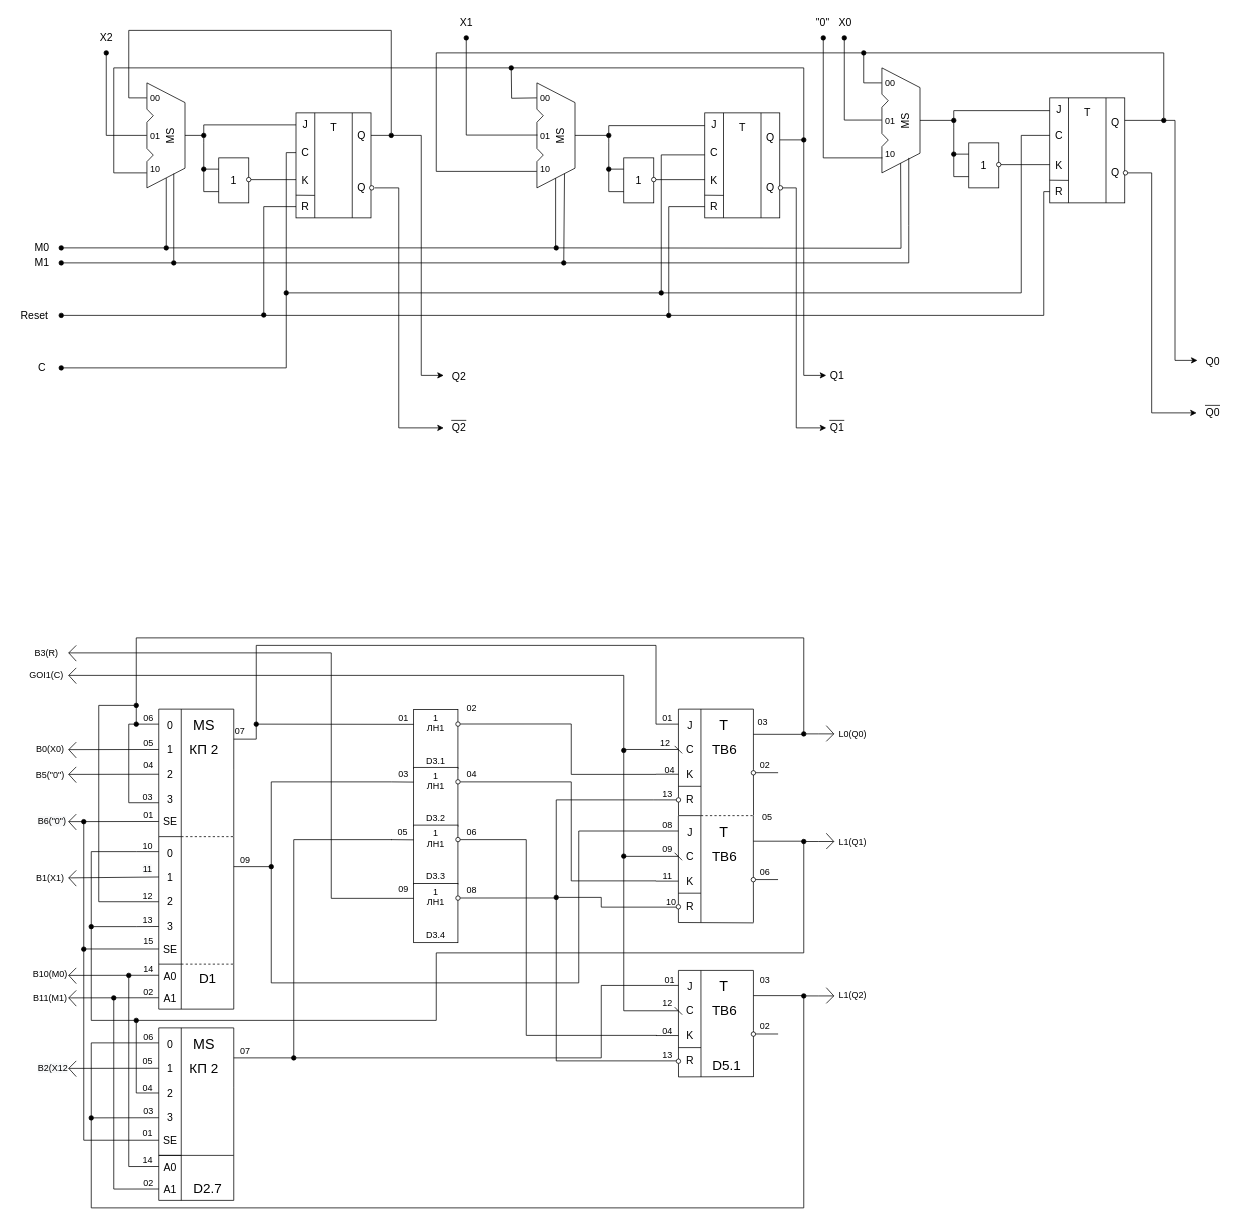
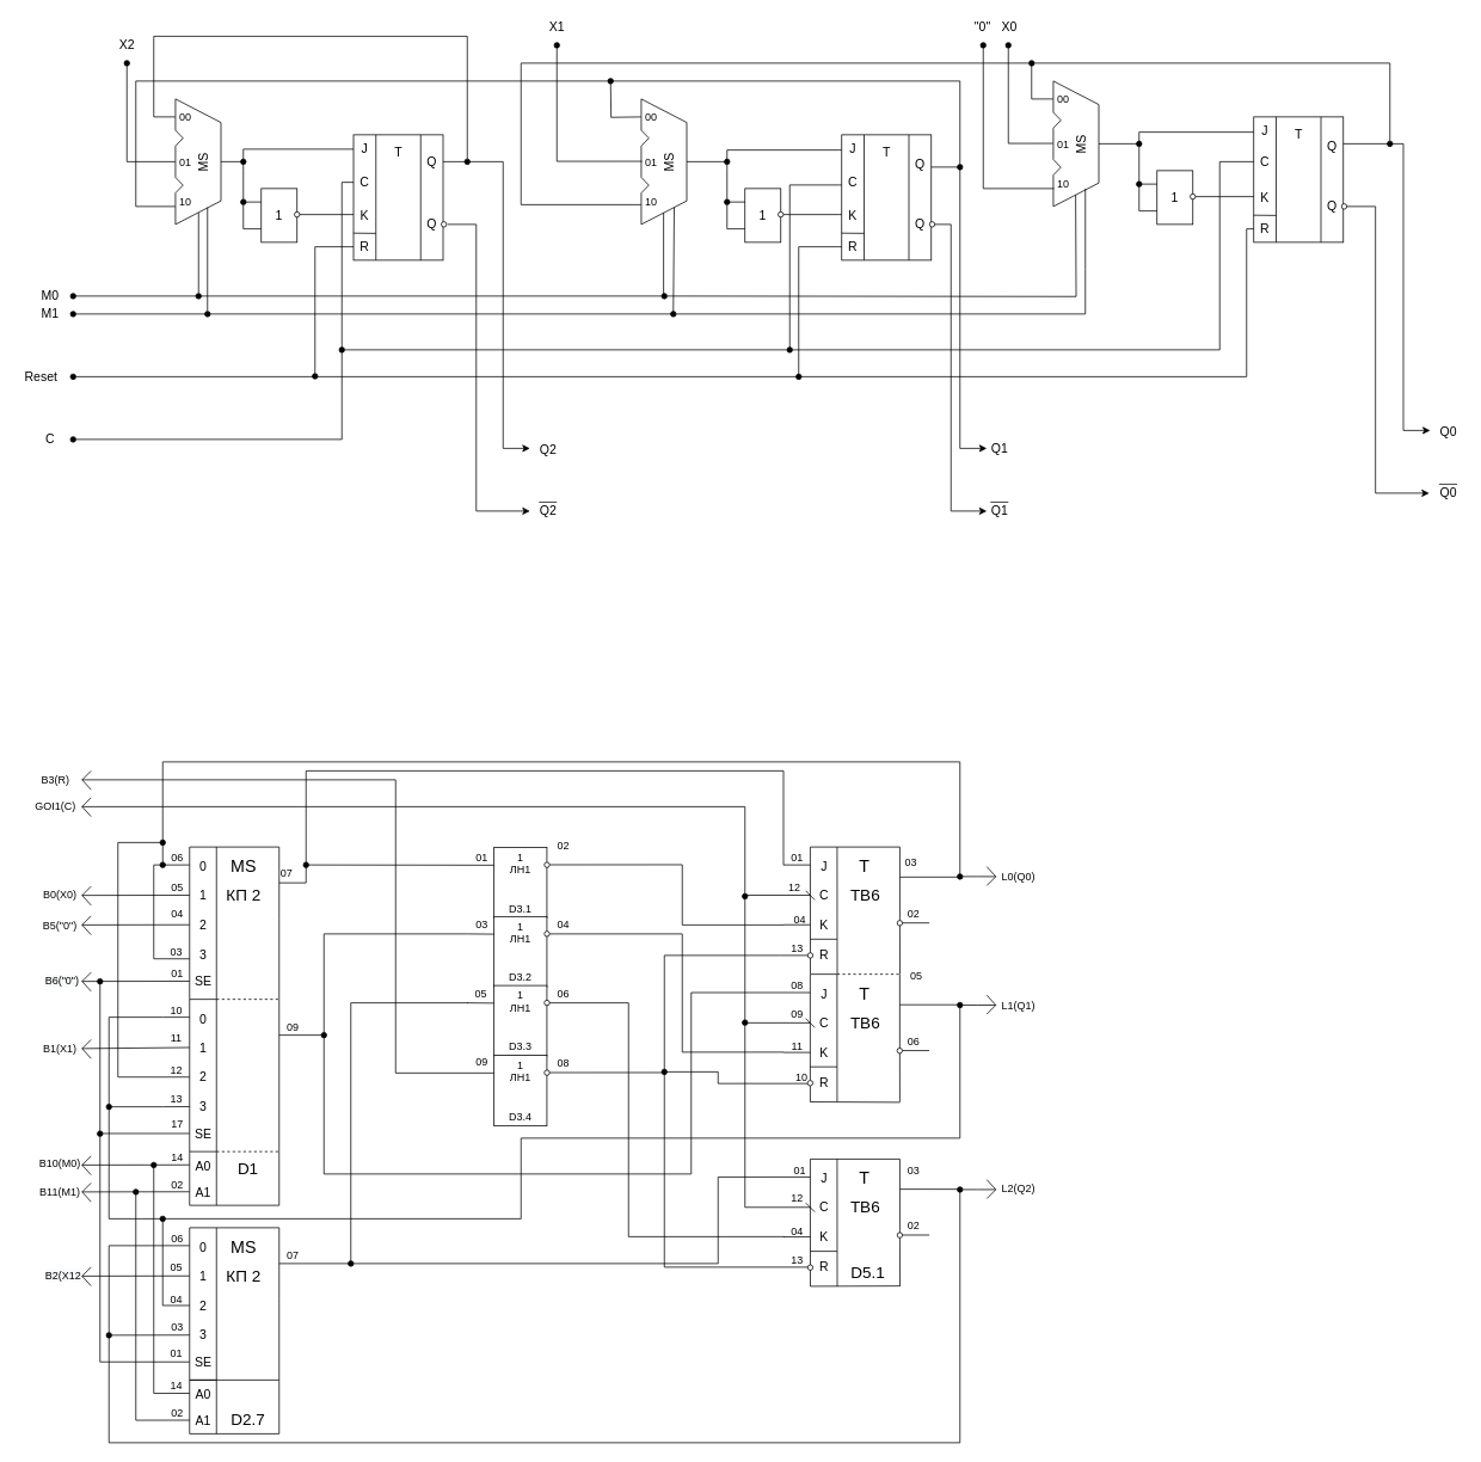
- <mxCell id="202" value="&lt;span style=&quot;font-size: 12px&quot;&gt;15&lt;/span&gt;" style="text;html=1;align=center;verticalAlign=middle;resizable=0;points=[];autosize=1;strokeColor=none;fillColor=none;fontSize=18;" vertex="1" parent="1"><mxGeometry x="182" y="1237" width="30" height="30" as="geometry" /></mxCell>
+ <mxCell id="202" value="&lt;span style=&quot;font-size: 12px&quot;&gt;17&lt;/span&gt;" style="text;html=1;align=center;verticalAlign=middle;resizable=0;points=[];autosize=1;strokeColor=none;fillColor=none;fontSize=18;" vertex="1" parent="1"><mxGeometry x="182" y="1237" width="30" height="30" as="geometry" /></mxCell>
- <mxCell id="408" value="L1(Q2)" style="text;html=1;align=center;verticalAlign=middle;resizable=0;points=[];autosize=1;strokeColor=none;fillColor=none;fontSize=12;" vertex="1" parent="1"><mxGeometry x="1111" y="1317.39" width="50" height="20" as="geometry" /></mxCell>
+ <mxCell id="408" value="L2(Q2)" style="text;html=1;align=center;verticalAlign=middle;resizable=0;points=[];autosize=1;strokeColor=none;fillColor=none;fontSize=12;" vertex="1" parent="1"><mxGeometry x="1111" y="1317.39" width="50" height="20" as="geometry" /></mxCell>
